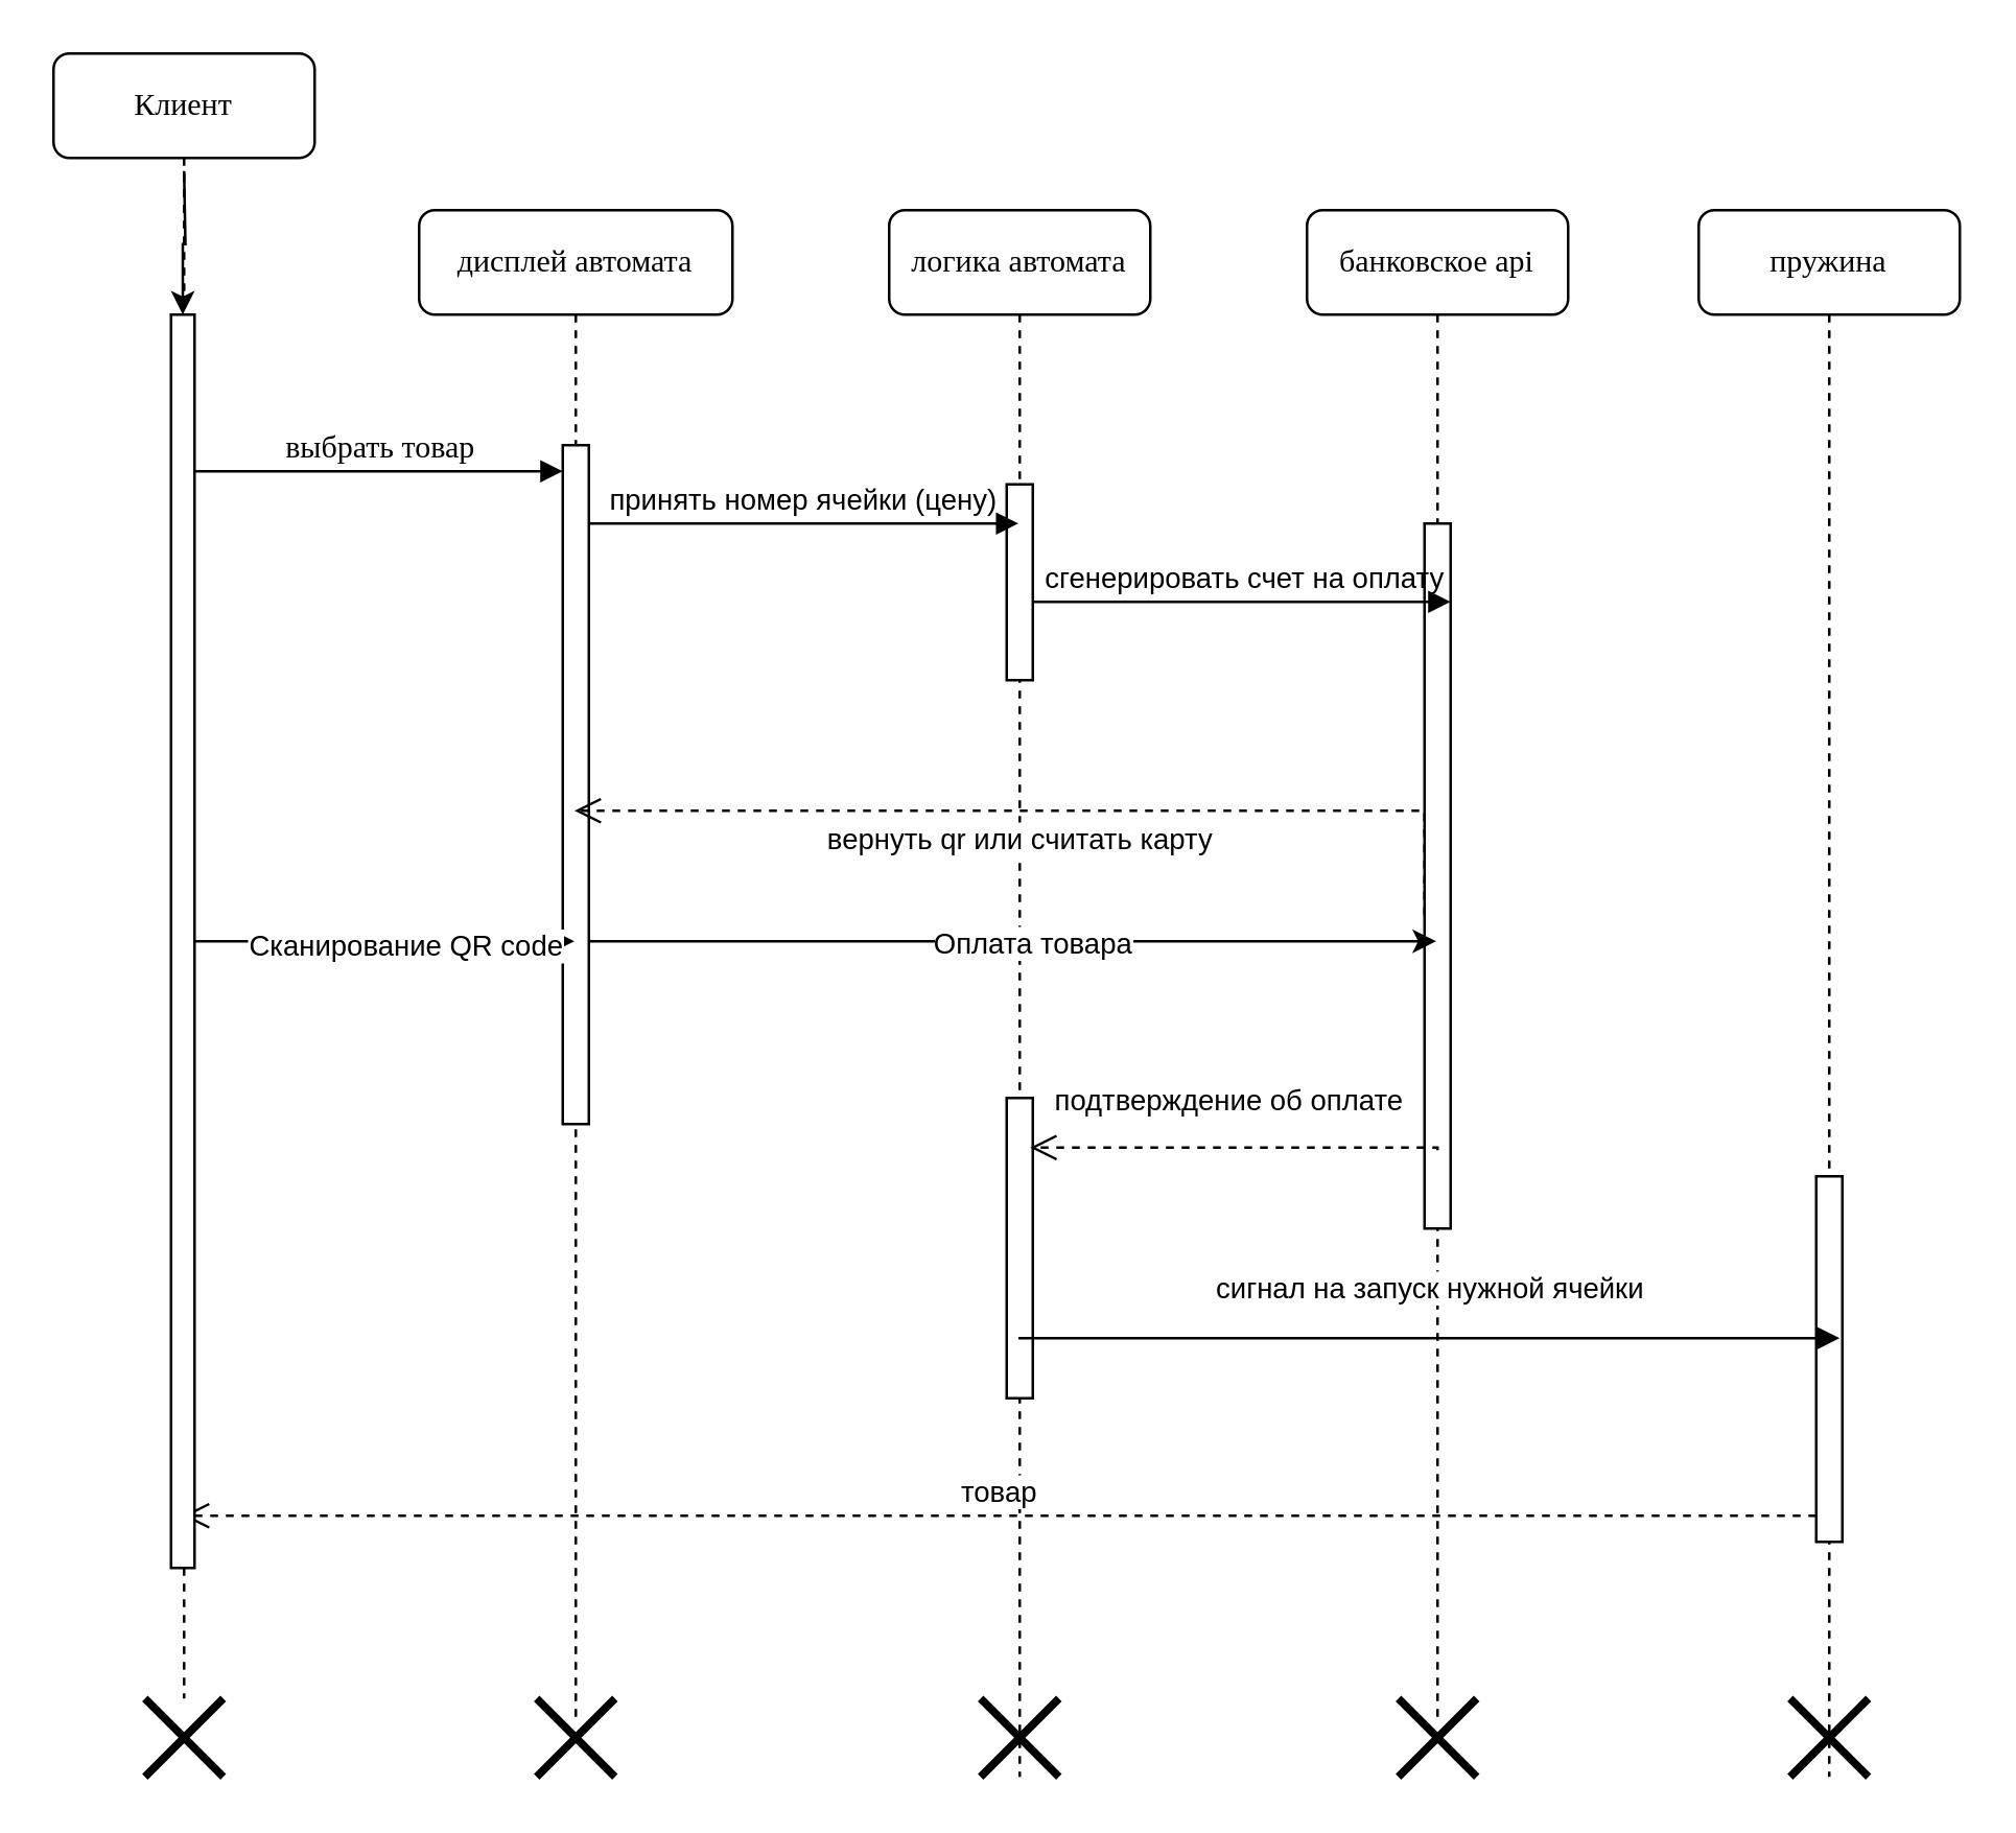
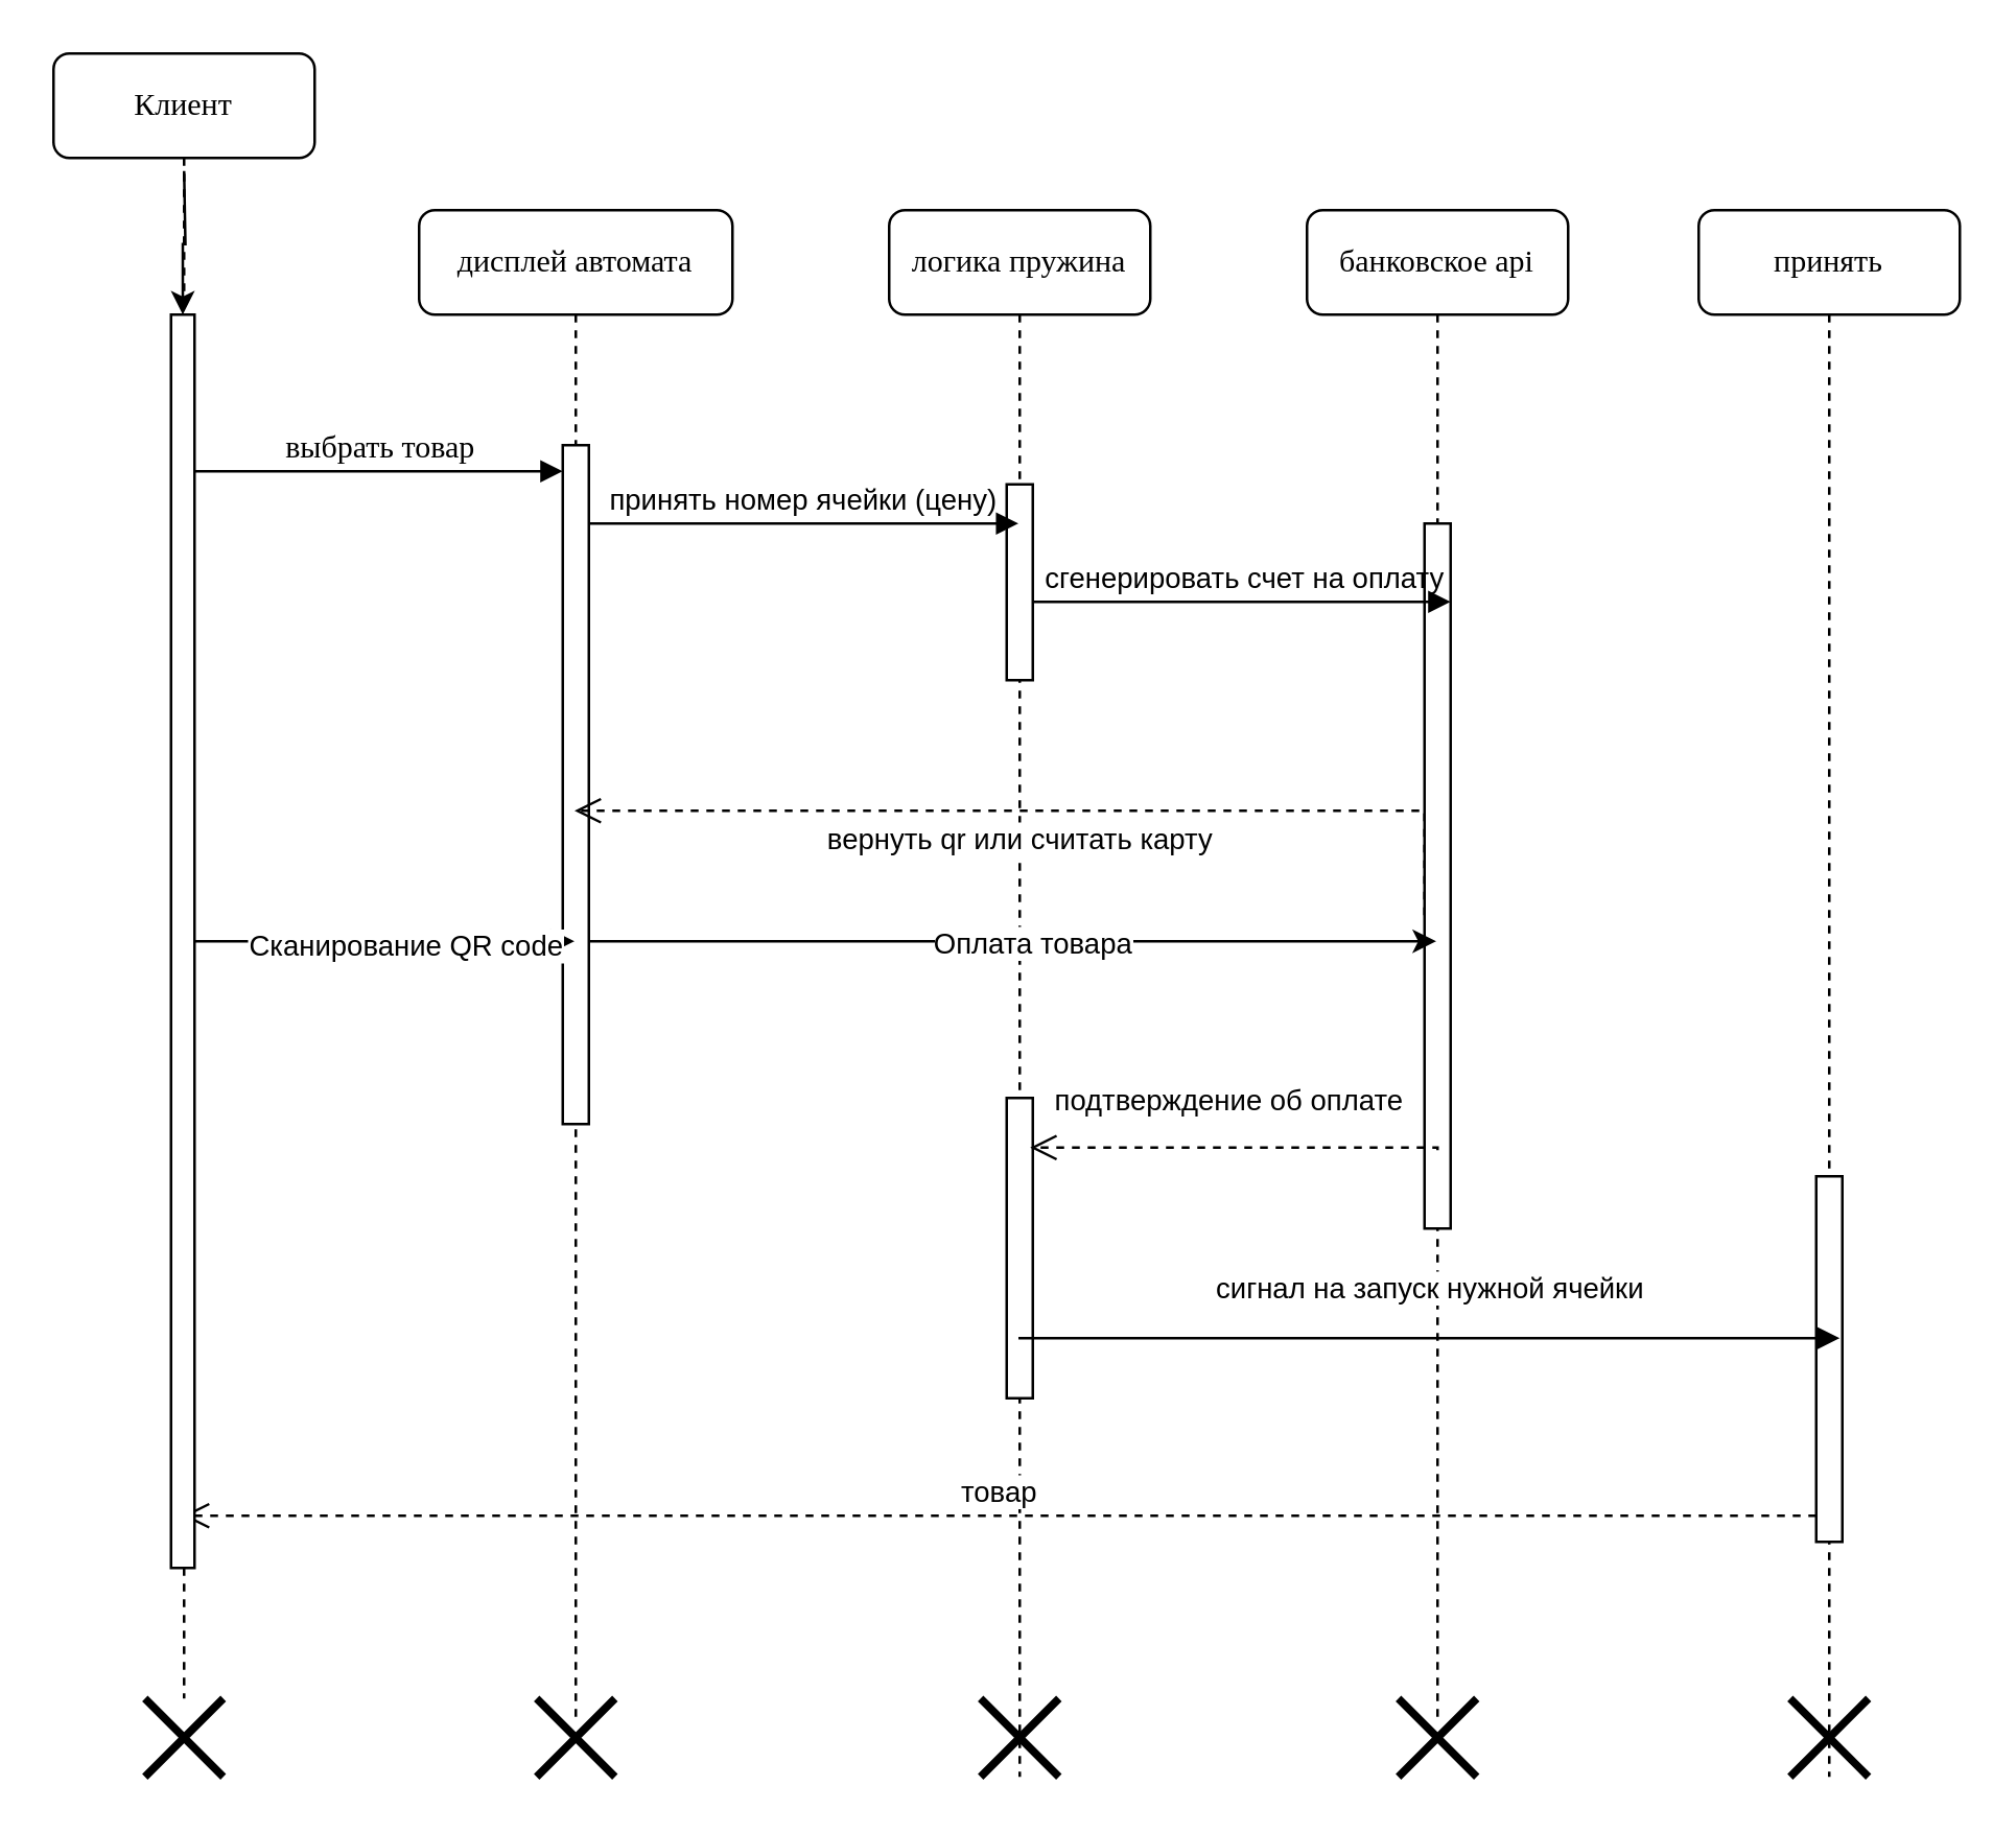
- <mxCell id="4" value="логика автомата" style="shape=umlLifeline;perimeter=lifelinePerimeter;whiteSpace=wrap;html=1;container=1;collapsible=0;recursiveResize=0;outlineConnect=0;rounded=1;shadow=0;comic=0;labelBackgroundColor=none;strokeWidth=1;fontFamily=Verdana;fontSize=12;align=center;" parent="1" vertex="1"><mxGeometry x="340" y="80" width="100" height="600" as="geometry" /></mxCell>
+ <mxCell id="4" value="логика пружина" style="shape=umlLifeline;perimeter=lifelinePerimeter;whiteSpace=wrap;html=1;container=1;collapsible=0;recursiveResize=0;outlineConnect=0;rounded=1;shadow=0;comic=0;labelBackgroundColor=none;strokeWidth=1;fontFamily=Verdana;fontSize=12;align=center;" parent="1" vertex="1"><mxGeometry x="340" y="80" width="100" height="600" as="geometry" /></mxCell>
- <mxCell id="13" value="пружина" style="shape=umlLifeline;perimeter=lifelinePerimeter;whiteSpace=wrap;html=1;container=1;collapsible=0;recursiveResize=0;outlineConnect=0;rounded=1;shadow=0;comic=0;labelBackgroundColor=none;strokeWidth=1;fontFamily=Verdana;fontSize=12;align=center;" parent="1" vertex="1"><mxGeometry x="650" y="80" width="100" height="600" as="geometry" /></mxCell>
+ <mxCell id="13" value="принять" style="shape=umlLifeline;perimeter=lifelinePerimeter;whiteSpace=wrap;html=1;container=1;collapsible=0;recursiveResize=0;outlineConnect=0;rounded=1;shadow=0;comic=0;labelBackgroundColor=none;strokeWidth=1;fontFamily=Verdana;fontSize=12;align=center;" parent="1" vertex="1"><mxGeometry x="650" y="80" width="100" height="600" as="geometry" /></mxCell>
